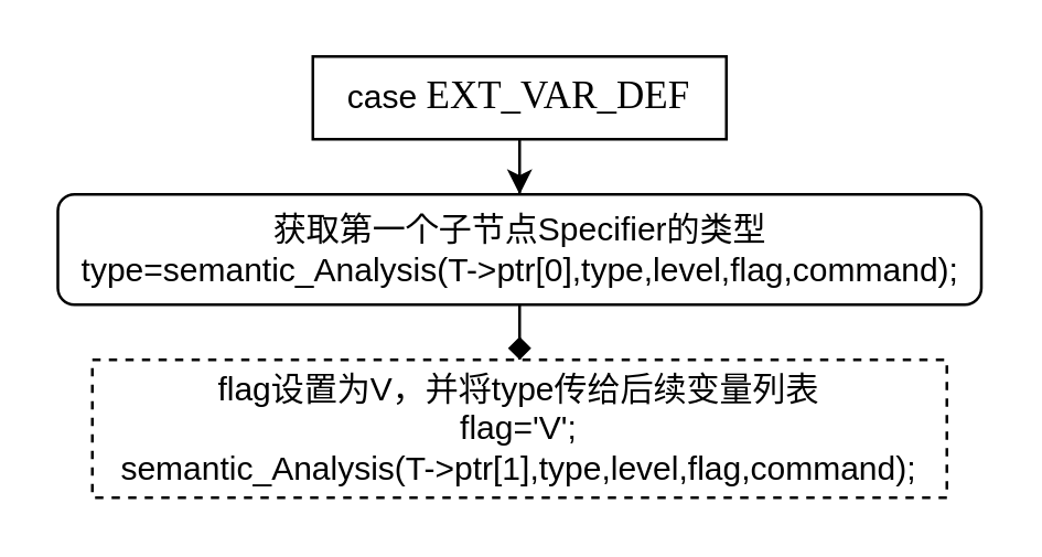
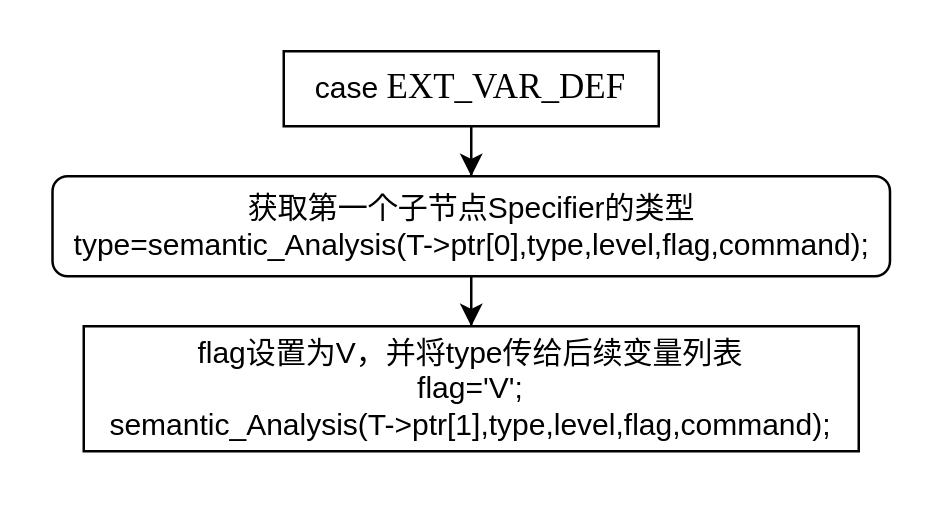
- <mxCell id="4" style="edgeStyle=orthogonalEdgeStyle;rounded=0;orthogonalLoop=1;jettySize=auto;html=1;fontFamily=Helvetica;fontSize=12;endArrow=diamond;" edge="1" parent="1" source="5" target="6"><mxGeometry relative="1" as="geometry" /></mxCell>
+ <mxCell id="4" style="edgeStyle=orthogonalEdgeStyle;rounded=0;orthogonalLoop=1;jettySize=auto;html=1;fontFamily=Helvetica;fontSize=12;" edge="1" parent="1" source="5" target="6"><mxGeometry relative="1" as="geometry" /></mxCell>
- <mxCell id="6" value="&lt;div&gt;flag设置为V，并将type传给后续变量列表&lt;/div&gt;&lt;div&gt;flag='V';&lt;/div&gt;&lt;div&gt;&lt;span&gt;semantic_Analysis(T-&amp;gt;ptr[1],type,level,flag,command);&lt;/span&gt;&lt;/div&gt;" style="rounded=0;whiteSpace=wrap;html=1;fontFamily=Helvetica;fontSize=12;dashed=1;" vertex="1" parent="1"><mxGeometry x="33" y="130" width="310" height="50" as="geometry" /></mxCell>
+ <mxCell id="6" value="&lt;div&gt;flag设置为V，并将type传给后续变量列表&lt;/div&gt;&lt;div&gt;flag='V';&lt;/div&gt;&lt;div&gt;&lt;span&gt;semantic_Analysis(T-&amp;gt;ptr[1],type,level,flag,command);&lt;/span&gt;&lt;/div&gt;" style="rounded=0;whiteSpace=wrap;html=1;fontFamily=Helvetica;fontSize=12;" vertex="1" parent="1"><mxGeometry x="33" y="130" width="310" height="50" as="geometry" /></mxCell>
